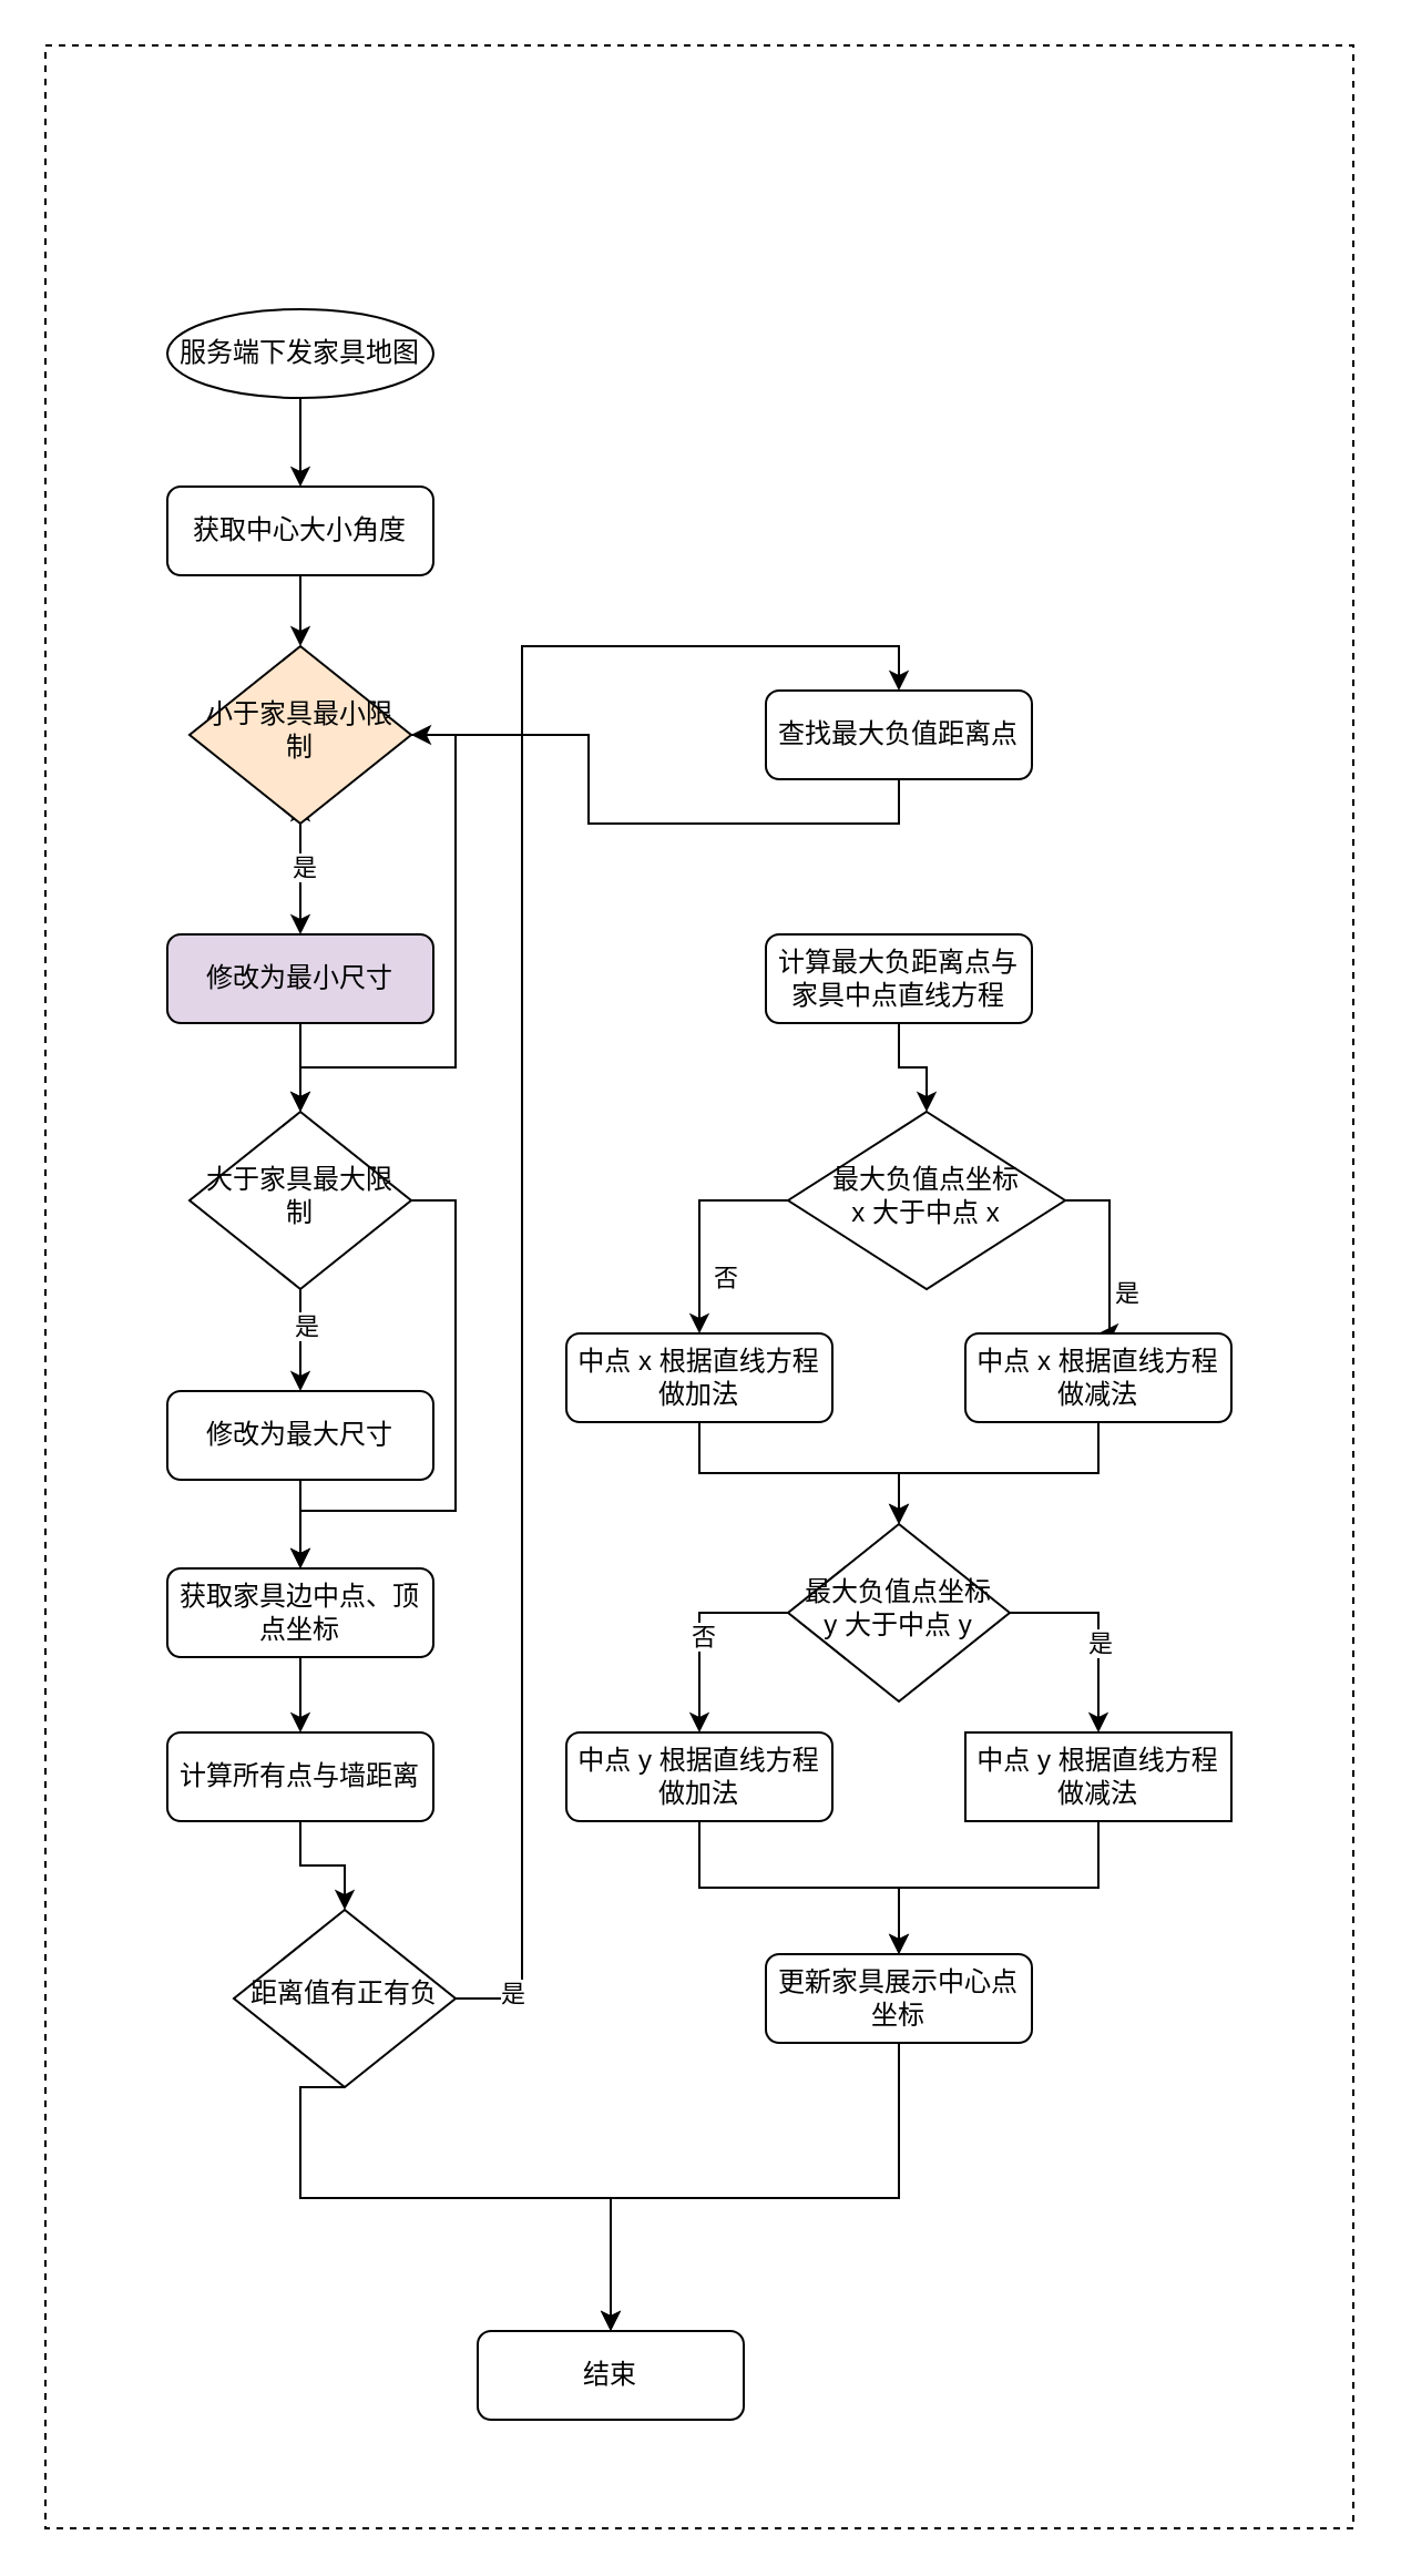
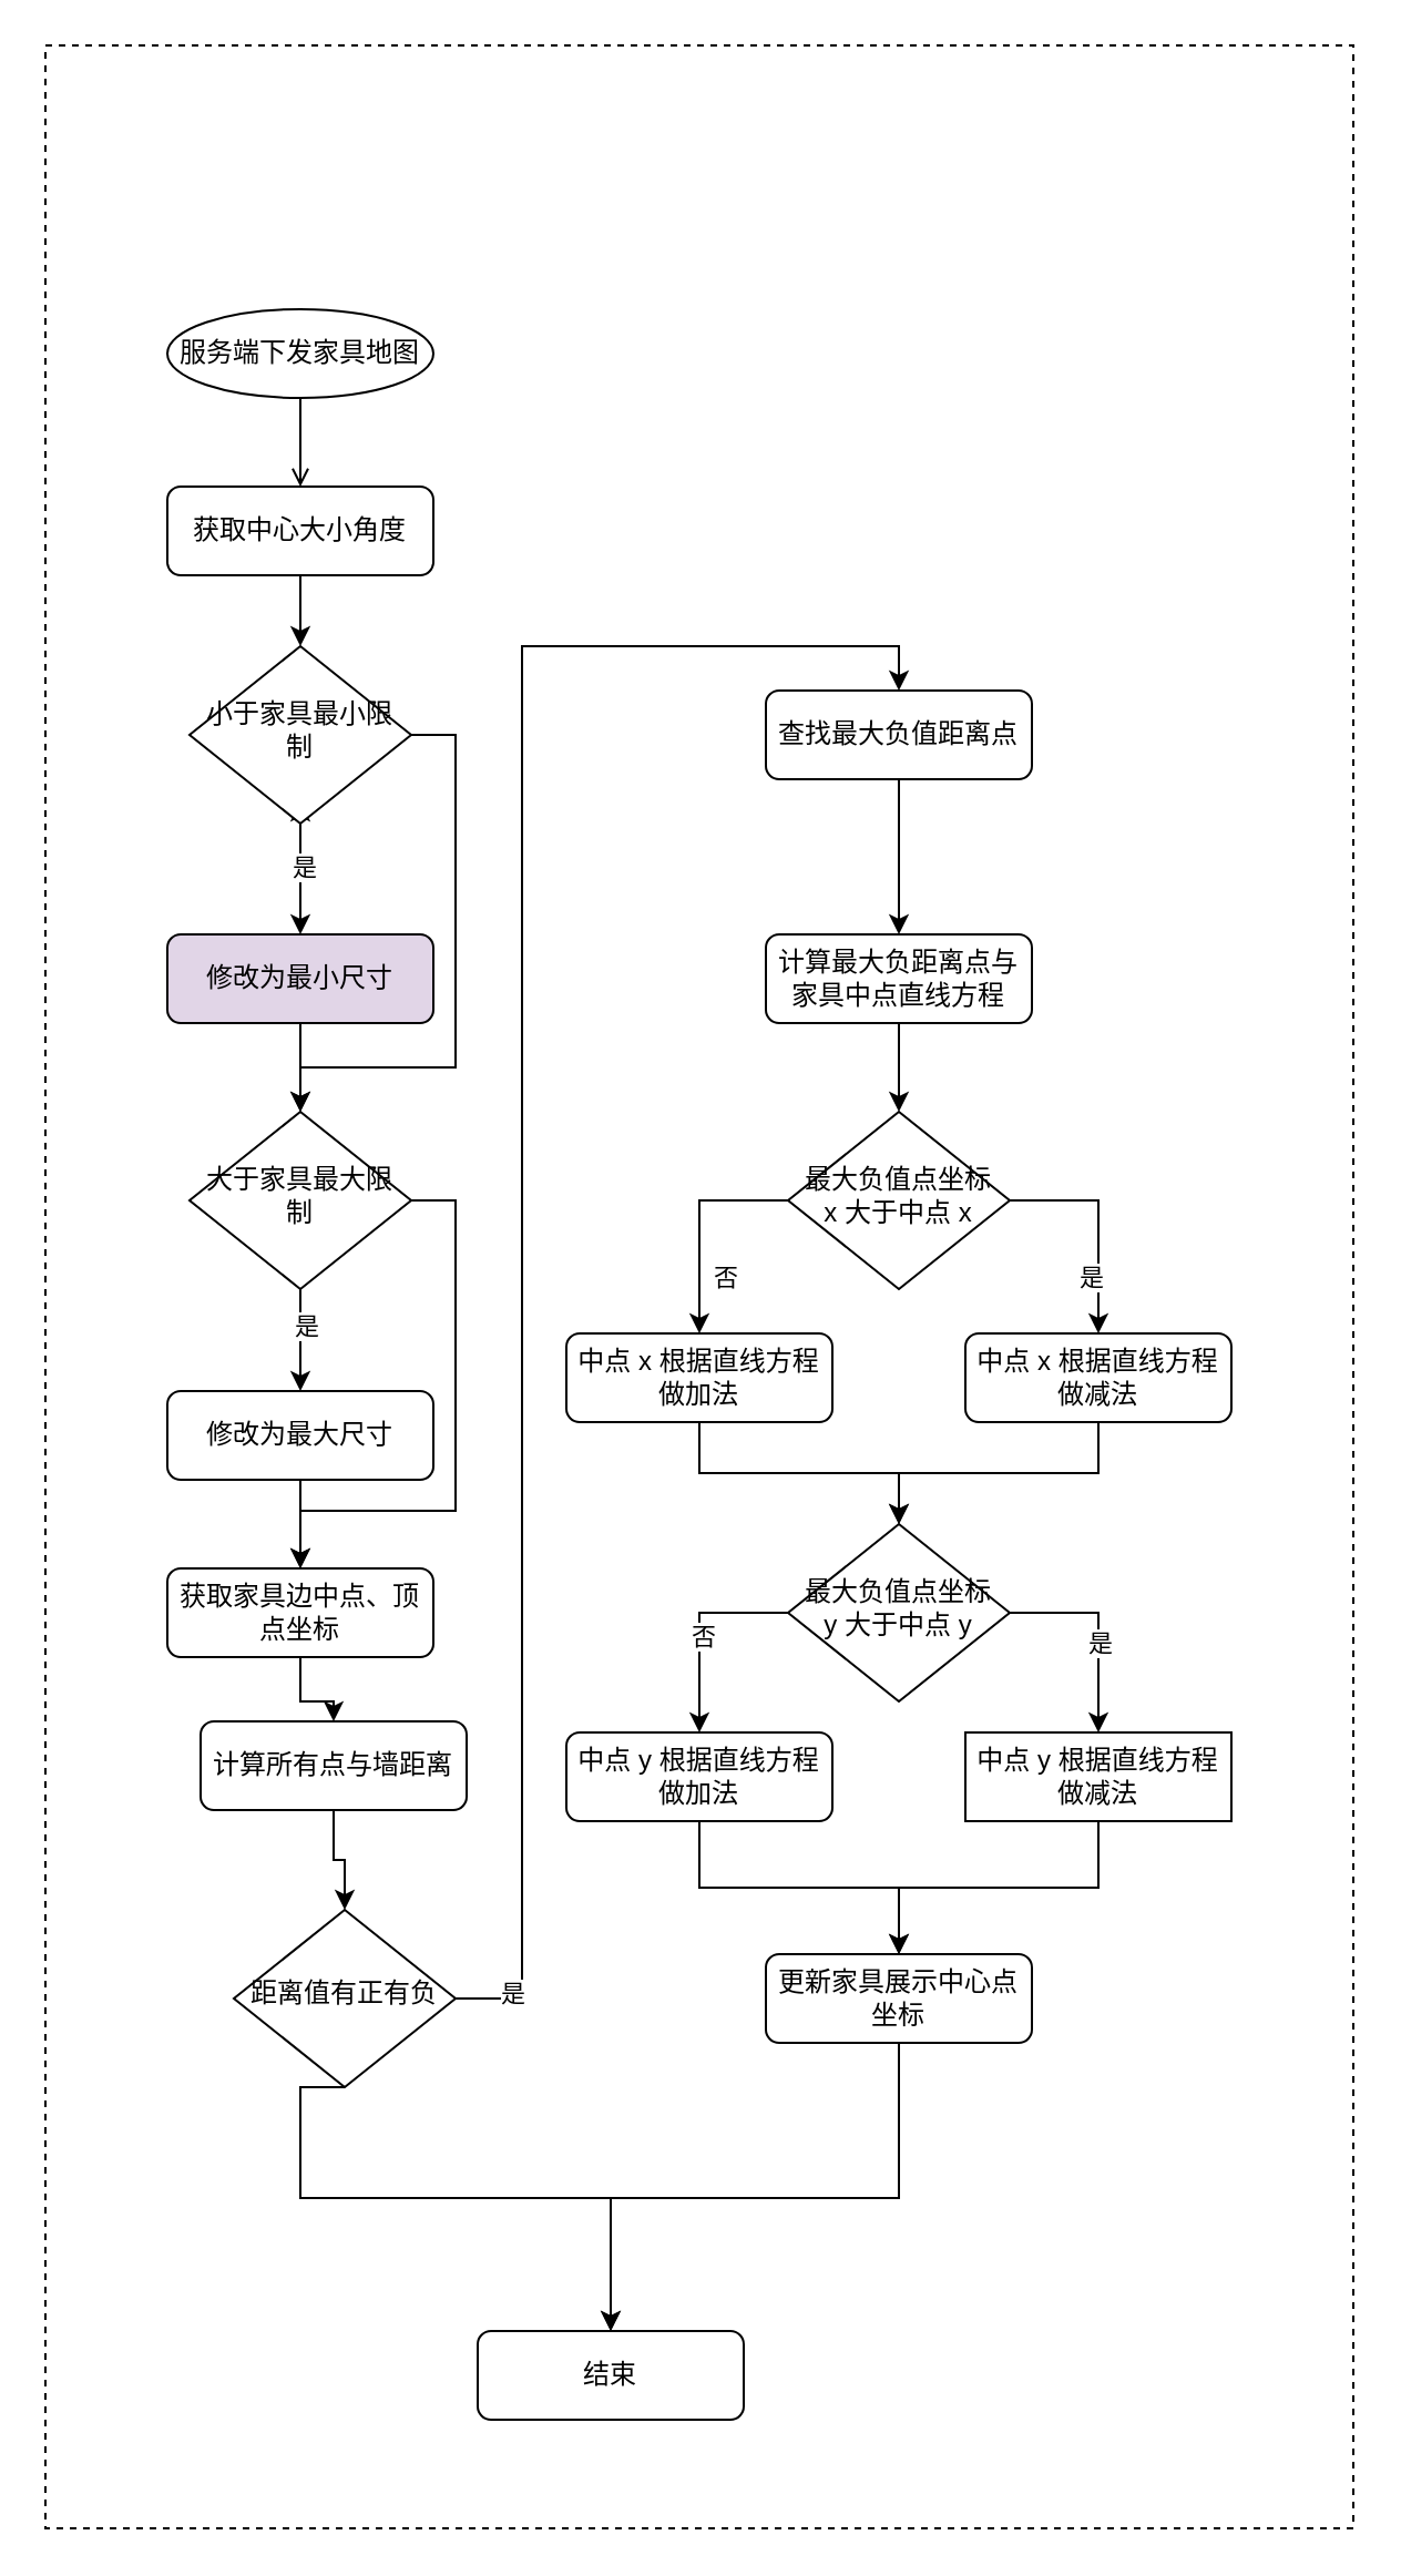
- <mxCell id="3" style="edgeStyle=orthogonalEdgeStyle;rounded=0;orthogonalLoop=1;jettySize=auto;html=1;exitX=0.5;exitY=1;exitDx=0;exitDy=0;" edge="1" parent="1" source="4" target="6"><mxGeometry relative="1" as="geometry" /></mxCell>
+ <mxCell id="3" style="edgeStyle=orthogonalEdgeStyle;rounded=0;orthogonalLoop=1;jettySize=auto;html=1;exitX=0.5;exitY=1;exitDx=0;exitDy=0;endArrow=open;" edge="1" parent="1" source="4" target="6"><mxGeometry relative="1" as="geometry" /></mxCell>
- <mxCell id="11" value="小于家具最小限制" style="rhombus;whiteSpace=wrap;html=1;shadow=0;fontFamily=Helvetica;fontSize=12;align=center;strokeWidth=1;spacing=6;spacingTop=-4;fillColor=#ffe6cc;" vertex="1" parent="1"><mxGeometry x="85" y="291" width="100" height="80" as="geometry" /></mxCell>
+ <mxCell id="11" value="小于家具最小限制" style="rhombus;whiteSpace=wrap;html=1;shadow=0;fontFamily=Helvetica;fontSize=12;align=center;strokeWidth=1;spacing=6;spacingTop=-4;" vertex="1" parent="1"><mxGeometry x="85" y="291" width="100" height="80" as="geometry" /></mxCell>
- <mxCell id="28" style="edgeStyle=orthogonalEdgeStyle;rounded=0;orthogonalLoop=1;jettySize=auto;html=1;exitX=0.5;exitY=1;exitDx=0;exitDy=0;" edge="1" parent="1" source="29" target="11"><mxGeometry relative="1" as="geometry" /></mxCell>
+ <mxCell id="28" style="edgeStyle=orthogonalEdgeStyle;rounded=0;orthogonalLoop=1;jettySize=auto;html=1;exitX=0.5;exitY=1;exitDx=0;exitDy=0;" edge="1" parent="1" source="29" target="31"><mxGeometry relative="1" as="geometry" /></mxCell>
- <mxCell id="36" value="最大负值点坐标&lt;br&gt;x 大于中点 x" style="rhombus;whiteSpace=wrap;html=1;shadow=0;fontFamily=Helvetica;fontSize=12;align=center;strokeWidth=1;spacing=6;spacingTop=-4;" vertex="1" parent="1"><mxGeometry x="355" y="501" width="125" height="80" as="geometry" /></mxCell>
+ <mxCell id="36" value="最大负值点坐标&lt;br&gt;x 大于中点 x" style="rhombus;whiteSpace=wrap;html=1;shadow=0;fontFamily=Helvetica;fontSize=12;align=center;strokeWidth=1;spacing=6;spacingTop=-4;" vertex="1" parent="1"><mxGeometry x="355" y="501" width="100" height="80" as="geometry" /></mxCell>
- <mxCell id="23" value="计算所有点与墙距离" style="rounded=1;whiteSpace=wrap;html=1;fontSize=12;glass=0;strokeWidth=1;shadow=0;" vertex="1" parent="1"><mxGeometry x="75" y="781" width="120" height="40" as="geometry" /></mxCell>
+ <mxCell id="23" value="计算所有点与墙距离" style="rounded=1;whiteSpace=wrap;html=1;fontSize=12;glass=0;strokeWidth=1;shadow=0;" vertex="1" parent="1"><mxGeometry x="90" y="776" width="120" height="40" as="geometry" /></mxCell>
